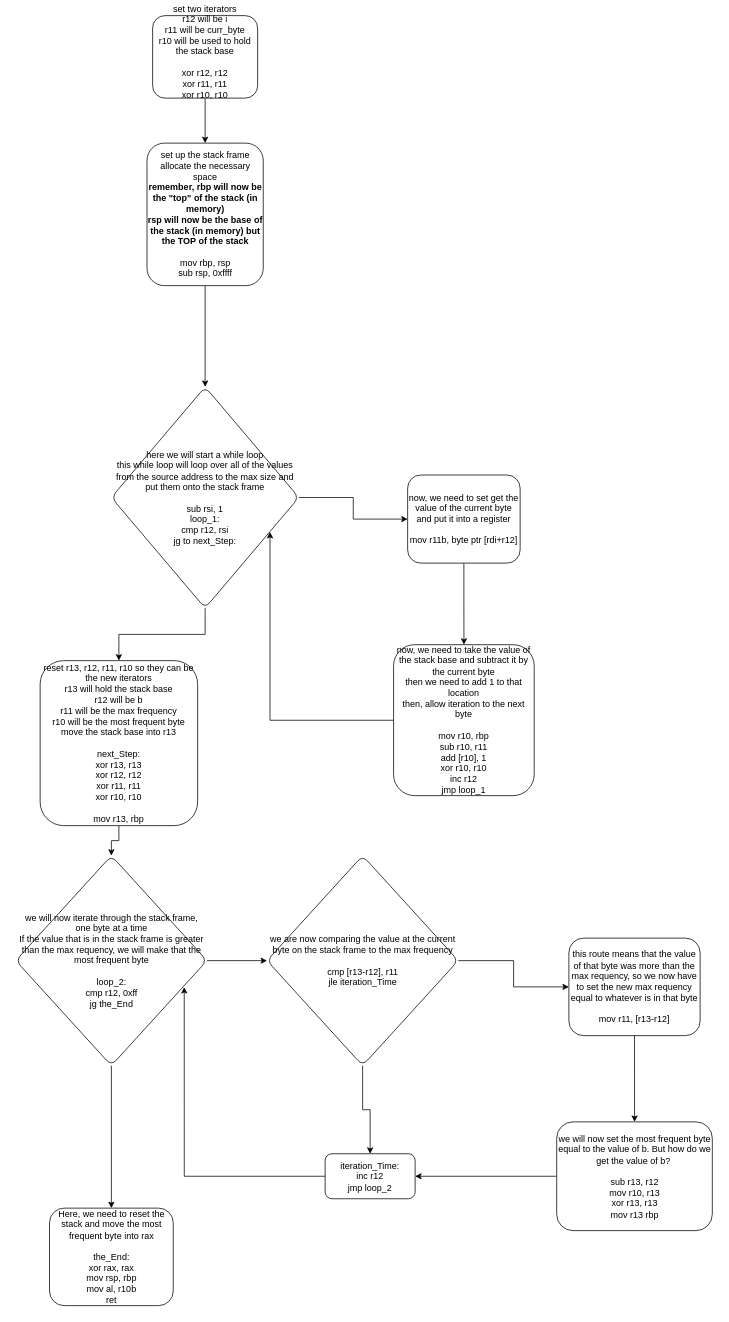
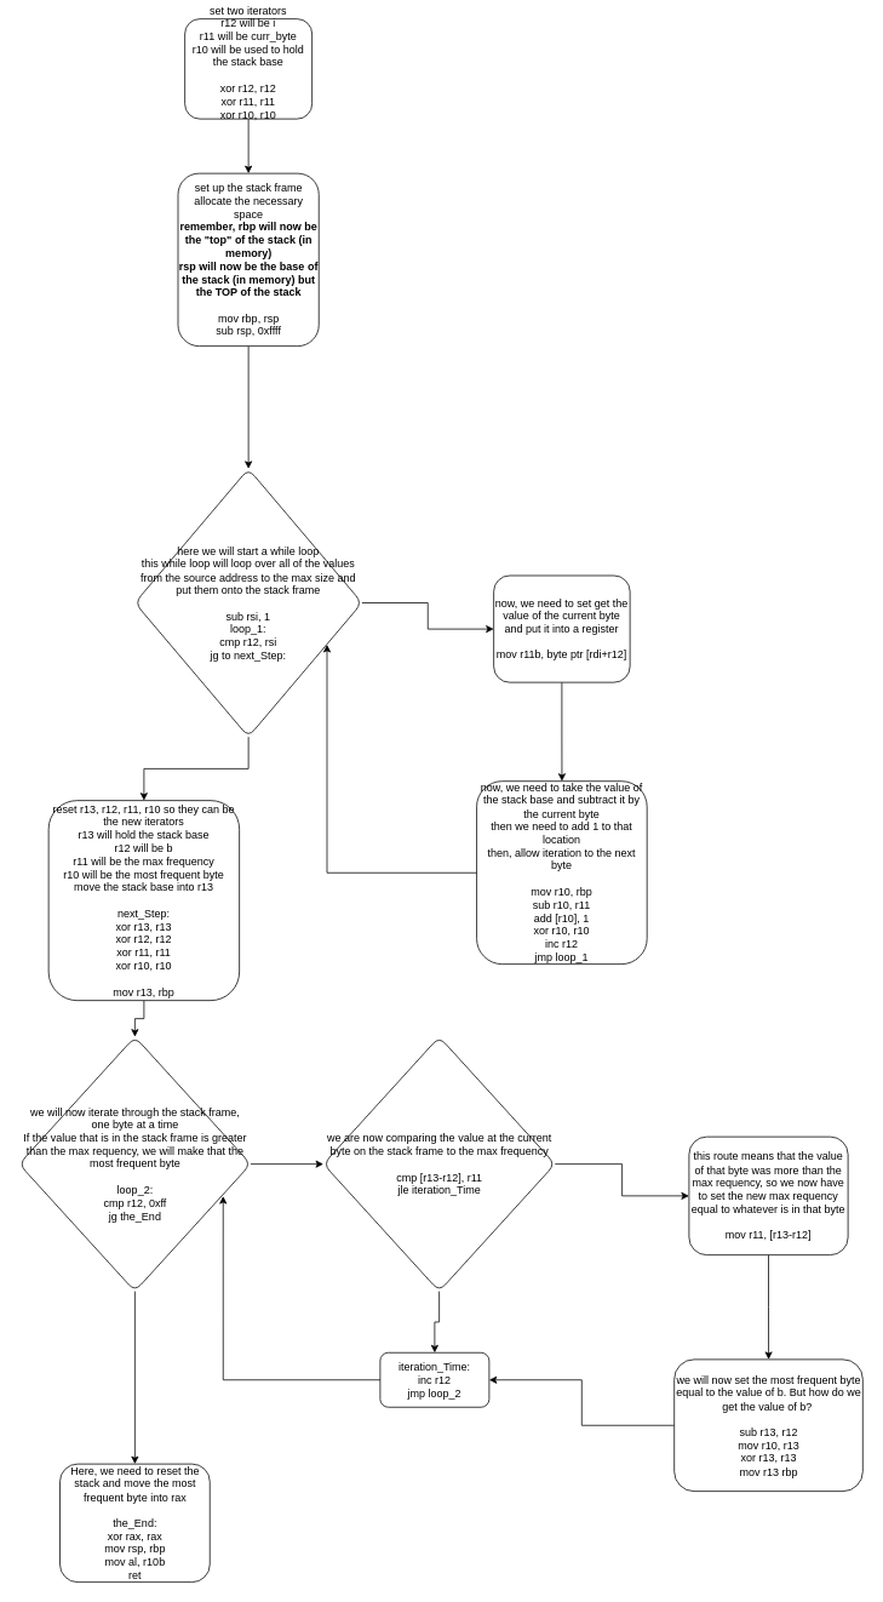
- <mxCell id="25" value="iteration_Time:&lt;div&gt;inc r12&lt;/div&gt;&lt;div&gt;jmp loop_2&lt;/div&gt;" style="whiteSpace=wrap;html=1;rounded=1;" vertex="1" parent="1"><mxGeometry x="433" y="1537.5" width="120" height="60" as="geometry" /></mxCell>
+ <mxCell id="25" value="iteration_Time:&lt;div&gt;inc r12&lt;/div&gt;&lt;div&gt;jmp loop_2&lt;/div&gt;" style="whiteSpace=wrap;html=1;rounded=1;" vertex="1" parent="1"><mxGeometry x="418" y="1487.5" width="120" height="60" as="geometry" /></mxCell>
